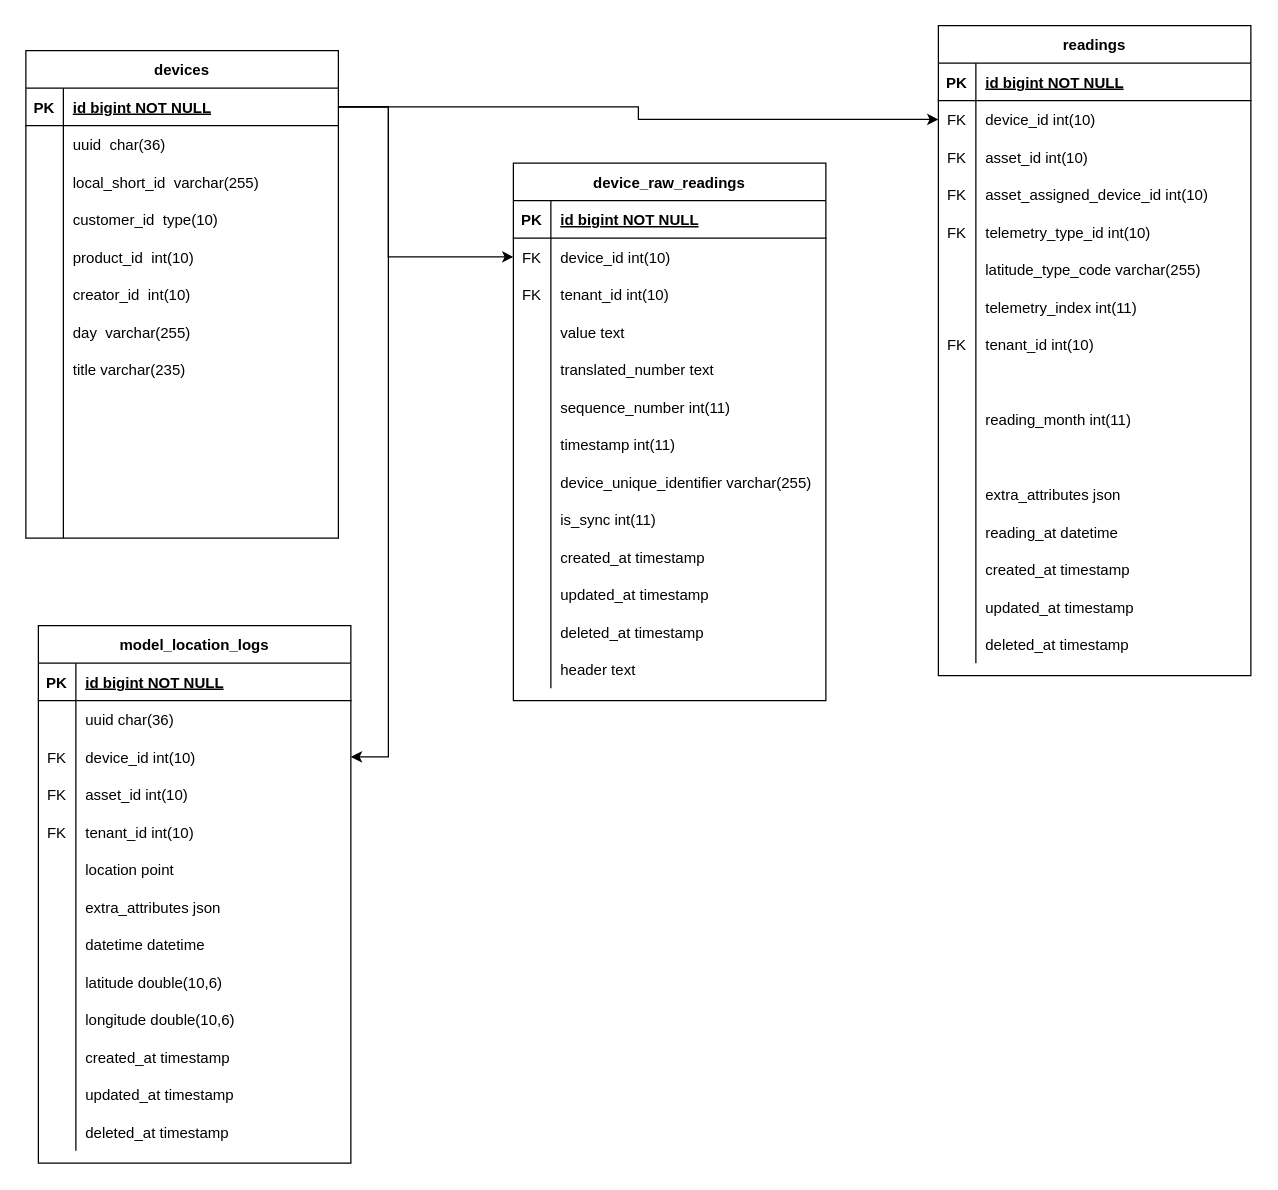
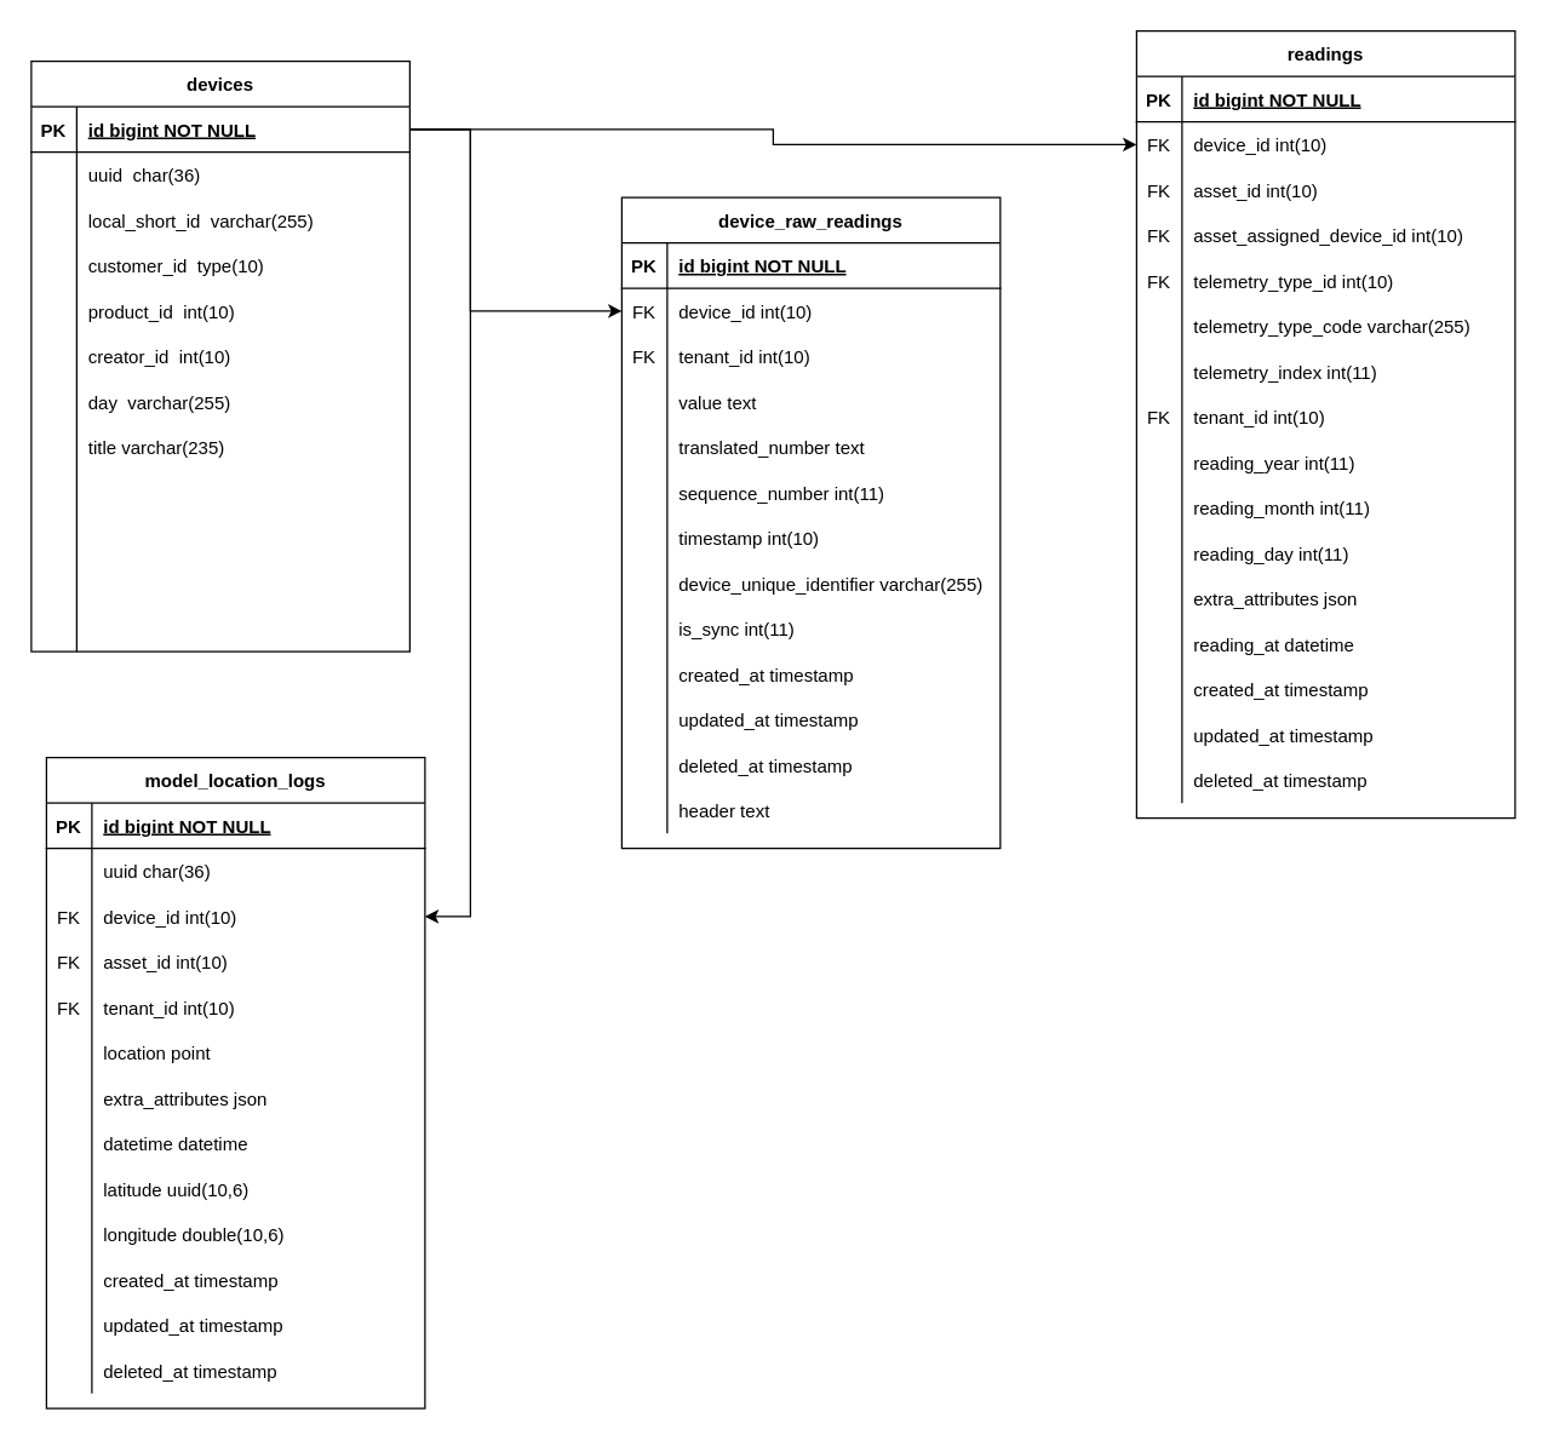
- <mxCell id="57" value="latitude_type_code varchar(255)" style="shape=partialRectangle;overflow=hidden;connectable=0;fillColor=none;top=0;left=0;bottom=0;right=0;align=left;spacingLeft=6;" parent="55" vertex="1"><mxGeometry x="30" width="220" height="30" as="geometry"><mxRectangle width="220" height="30" as="alternateBounds" /></mxGeometry></mxCell>
+ <mxCell id="57" value="telemetry_type_code varchar(255)" style="shape=partialRectangle;overflow=hidden;connectable=0;fillColor=none;top=0;left=0;bottom=0;right=0;align=left;spacingLeft=6;" parent="55" vertex="1"><mxGeometry x="30" width="220" height="30" as="geometry"><mxRectangle width="220" height="30" as="alternateBounds" /></mxGeometry></mxCell>
+ <mxCell id="66" value="reading_year int(11)" style="shape=partialRectangle;overflow=hidden;connectable=0;fillColor=none;top=0;left=0;bottom=0;right=0;align=left;spacingLeft=6;" parent="64" vertex="1"><mxGeometry x="30" width="220" height="30" as="geometry"><mxRectangle width="220" height="30" as="alternateBounds" /></mxGeometry></mxCell>
- <mxCell id="109" value="timestamp int(11)" style="shape=partialRectangle;overflow=hidden;connectable=0;fillColor=none;top=0;left=0;bottom=0;right=0;align=left;spacingLeft=6;" parent="107" vertex="1"><mxGeometry x="30" width="220" height="30" as="geometry"><mxRectangle width="220" height="30" as="alternateBounds" /></mxGeometry></mxCell>
+ <mxCell id="109" value="timestamp int(10)" style="shape=partialRectangle;overflow=hidden;connectable=0;fillColor=none;top=0;left=0;bottom=0;right=0;align=left;spacingLeft=6;" parent="107" vertex="1"><mxGeometry x="30" width="220" height="30" as="geometry"><mxRectangle width="220" height="30" as="alternateBounds" /></mxGeometry></mxCell>
+ <mxCell id="72" value="reading_day int(11)" style="shape=partialRectangle;overflow=hidden;connectable=0;fillColor=none;top=0;left=0;bottom=0;right=0;align=left;spacingLeft=6;" parent="70" vertex="1"><mxGeometry x="30" width="220" height="30" as="geometry"><mxRectangle width="220" height="30" as="alternateBounds" /></mxGeometry></mxCell>
- <mxCell id="155" value="latitude double(10,6)" style="shape=partialRectangle;overflow=hidden;connectable=0;fillColor=none;top=0;left=0;bottom=0;right=0;align=left;spacingLeft=6;" parent="153" vertex="1"><mxGeometry x="30" width="220" height="30" as="geometry"><mxRectangle width="220" height="30" as="alternateBounds" /></mxGeometry></mxCell>
+ <mxCell id="155" value="latitude uuid(10,6)" style="shape=partialRectangle;overflow=hidden;connectable=0;fillColor=none;top=0;left=0;bottom=0;right=0;align=left;spacingLeft=6;" parent="153" vertex="1"><mxGeometry x="30" width="220" height="30" as="geometry"><mxRectangle width="220" height="30" as="alternateBounds" /></mxGeometry></mxCell>
